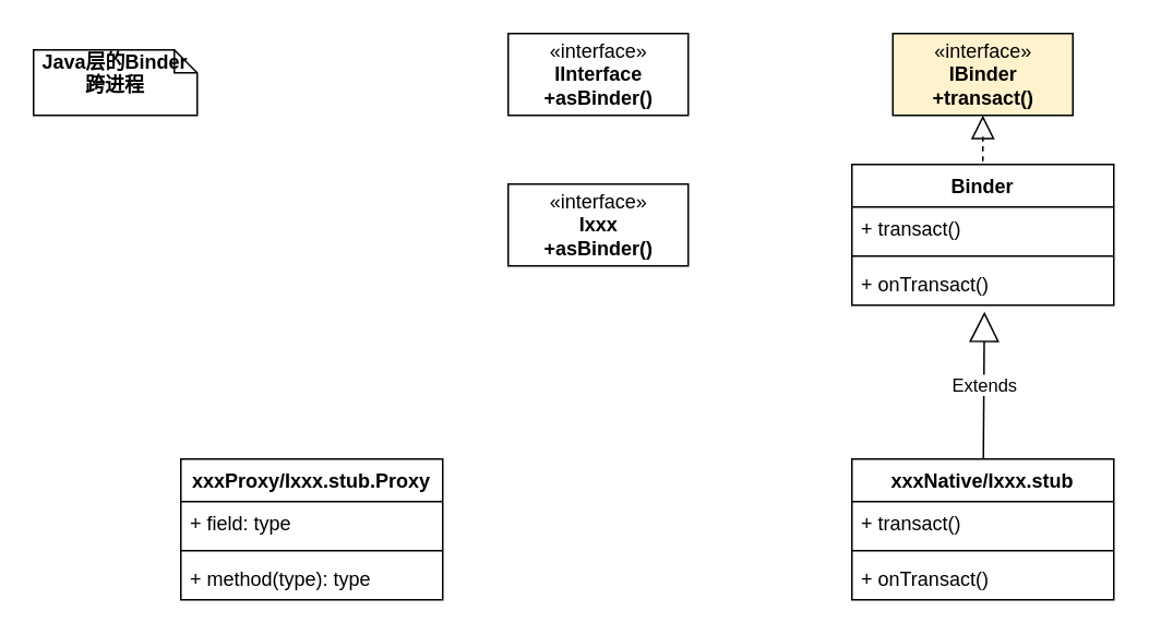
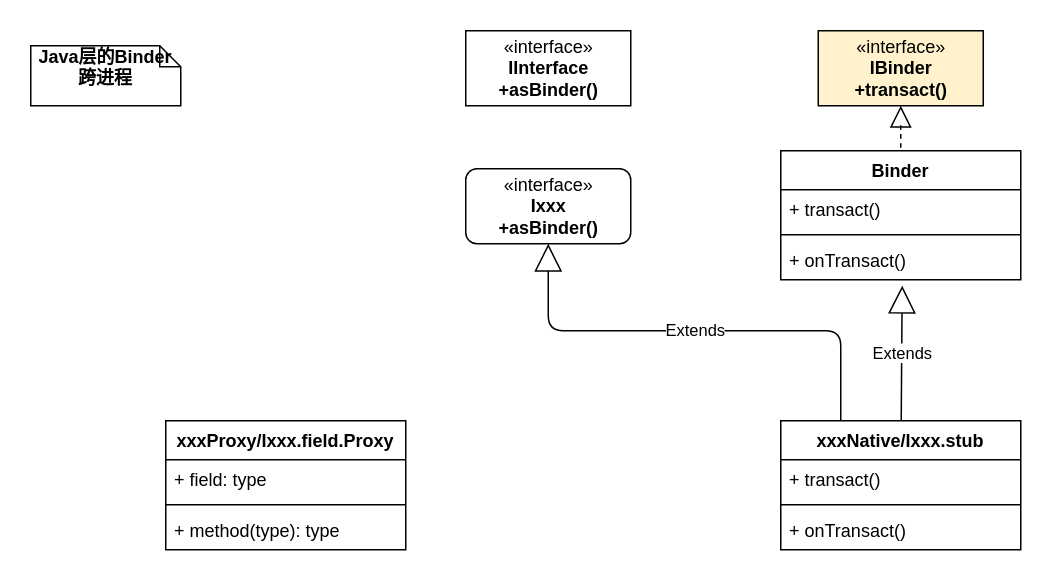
- <mxCell id="10" value="«interface»&lt;br&gt;&lt;b&gt;Ixxx&lt;br&gt;+asBinder()&lt;br&gt;&lt;/b&gt;" style="html=1;" vertex="1" parent="1"><mxGeometry x="310" y="112" width="110" height="50" as="geometry" /></mxCell>
+ <mxCell id="10" value="«interface»&lt;br&gt;&lt;b&gt;Ixxx&lt;br&gt;+asBinder()&lt;br&gt;&lt;/b&gt;" style="html=1;rounded=1;" vertex="1" parent="1"><mxGeometry x="310" y="112" width="110" height="50" as="geometry" /></mxCell>
+ <mxCell id="15" value="Extends" style="endArrow=block;endSize=16;endFill=0;html=1;exitX=0.25;exitY=0;exitDx=0;exitDy=0;entryX=0.5;entryY=1;entryDx=0;entryDy=0;" edge="1" parent="1" source="5" target="10"><mxGeometry width="160" relative="1" as="geometry"><mxPoint x="110" y="350" as="sourcePoint" /><mxPoint x="370" y="170" as="targetPoint" /><Array as="points"><mxPoint x="560" y="220" /><mxPoint x="410" y="220" /><mxPoint x="365" y="220" /></Array></mxGeometry></mxCell>
- <mxCell id="11" value="xxxProxy/Ixxx.stub.Proxy" style="swimlane;fontStyle=1;align=center;verticalAlign=top;childLayout=stackLayout;horizontal=1;startSize=26;horizontalStack=0;resizeParent=1;resizeParentMax=0;resizeLast=0;collapsible=1;marginBottom=0;" vertex="1" parent="1"><mxGeometry x="110" y="280" width="160" height="86" as="geometry" /></mxCell>
+ <mxCell id="11" value="xxxProxy/Ixxx.field.Proxy" style="swimlane;fontStyle=1;align=center;verticalAlign=top;childLayout=stackLayout;horizontal=1;startSize=26;horizontalStack=0;resizeParent=1;resizeParentMax=0;resizeLast=0;collapsible=1;marginBottom=0;" vertex="1" parent="1"><mxGeometry x="110" y="280" width="160" height="86" as="geometry" /></mxCell>
